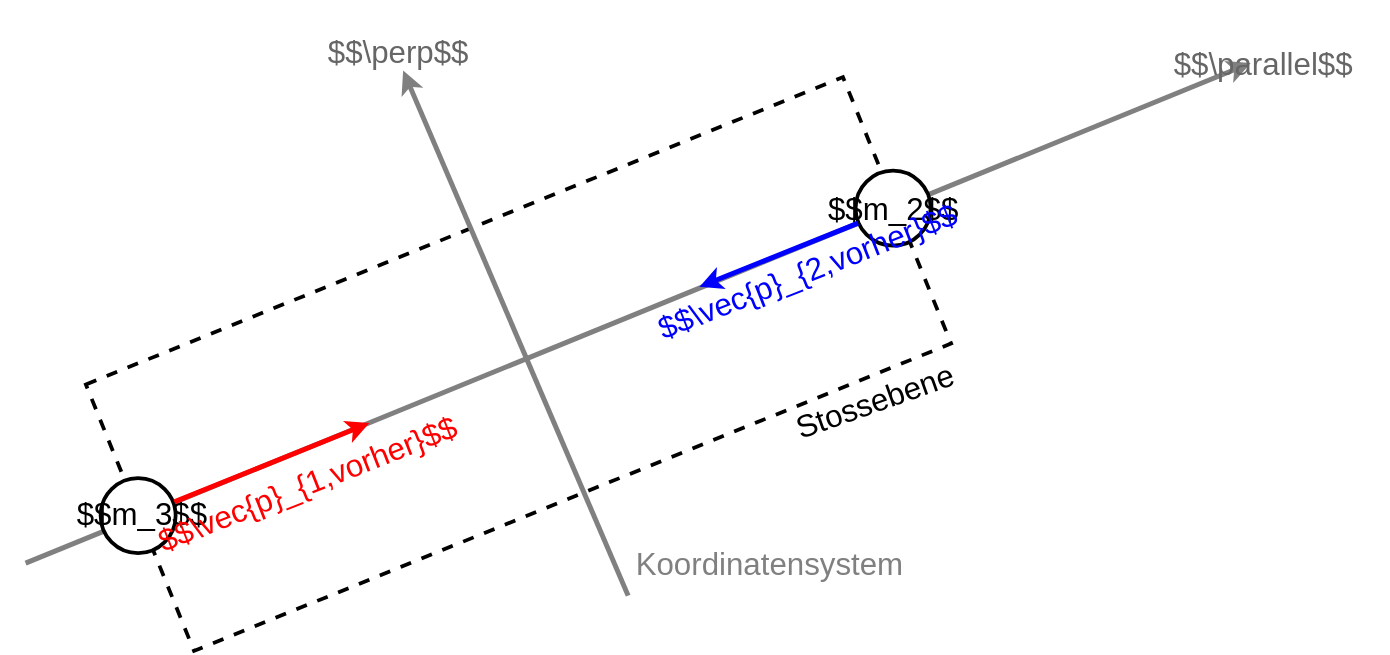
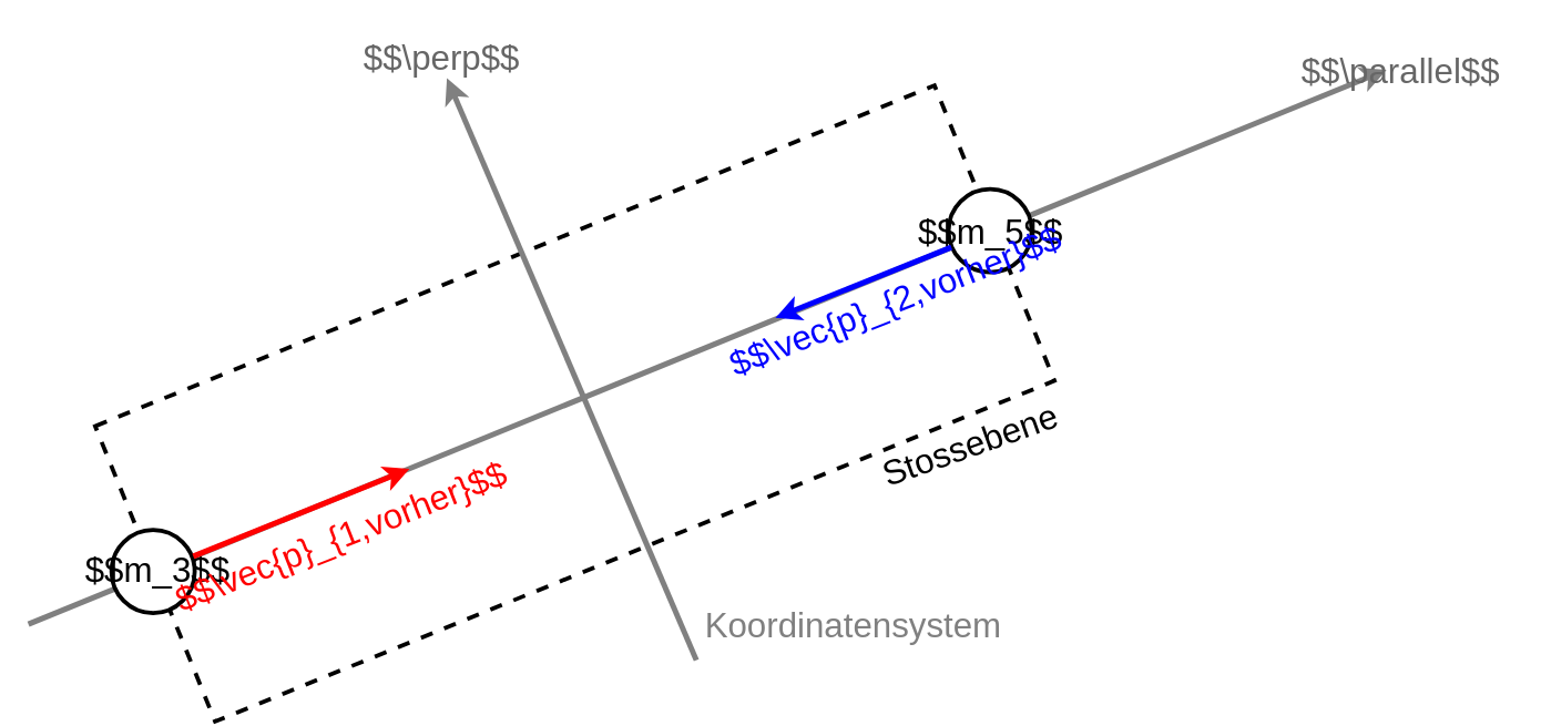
- <mxCell id="7" value="$$m_2$$" style="text;html=1;resizable=0;autosize=1;align=center;verticalAlign=middle;points=[];fillColor=none;strokeColor=none;rounded=0;fontSize=25;" parent="1" vertex="1"><mxGeometry x="654" y="146" width="120" height="40" as="geometry" /></mxCell>
+ <mxCell id="7" value="$$m_5$$" style="text;html=1;resizable=0;autosize=1;align=center;verticalAlign=middle;points=[];fillColor=none;strokeColor=none;rounded=0;fontSize=25;" parent="1" vertex="1"><mxGeometry x="654" y="146" width="120" height="40" as="geometry" /></mxCell>
